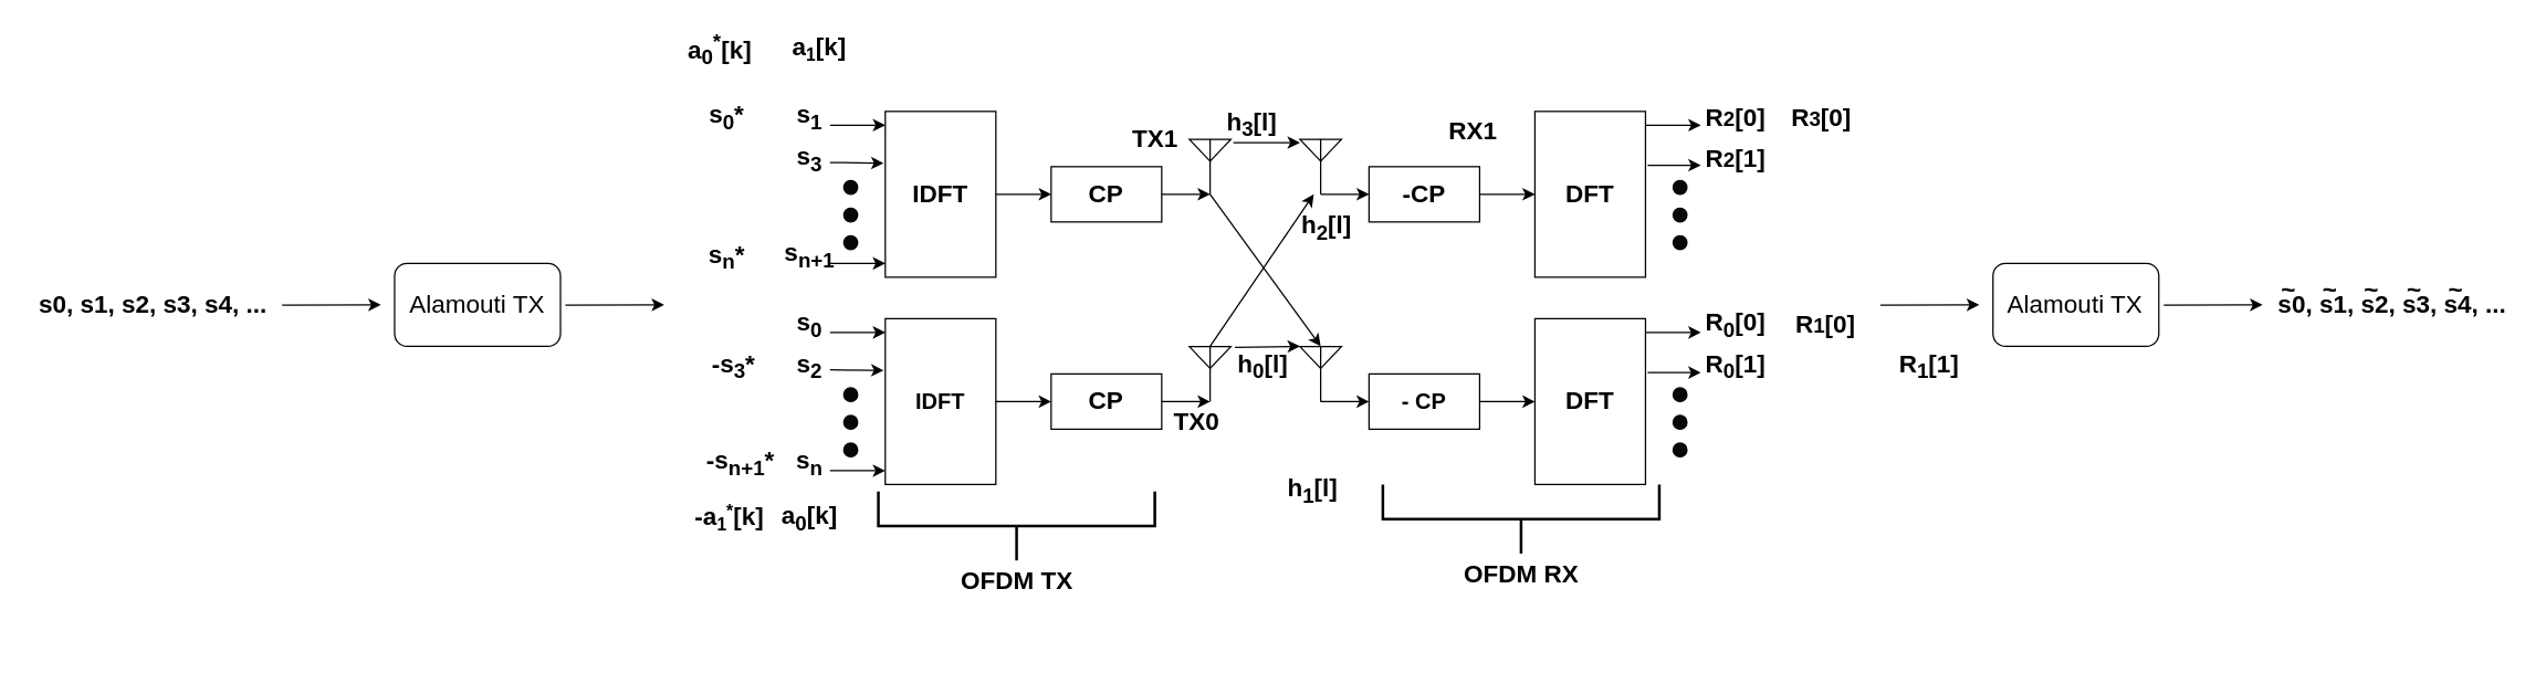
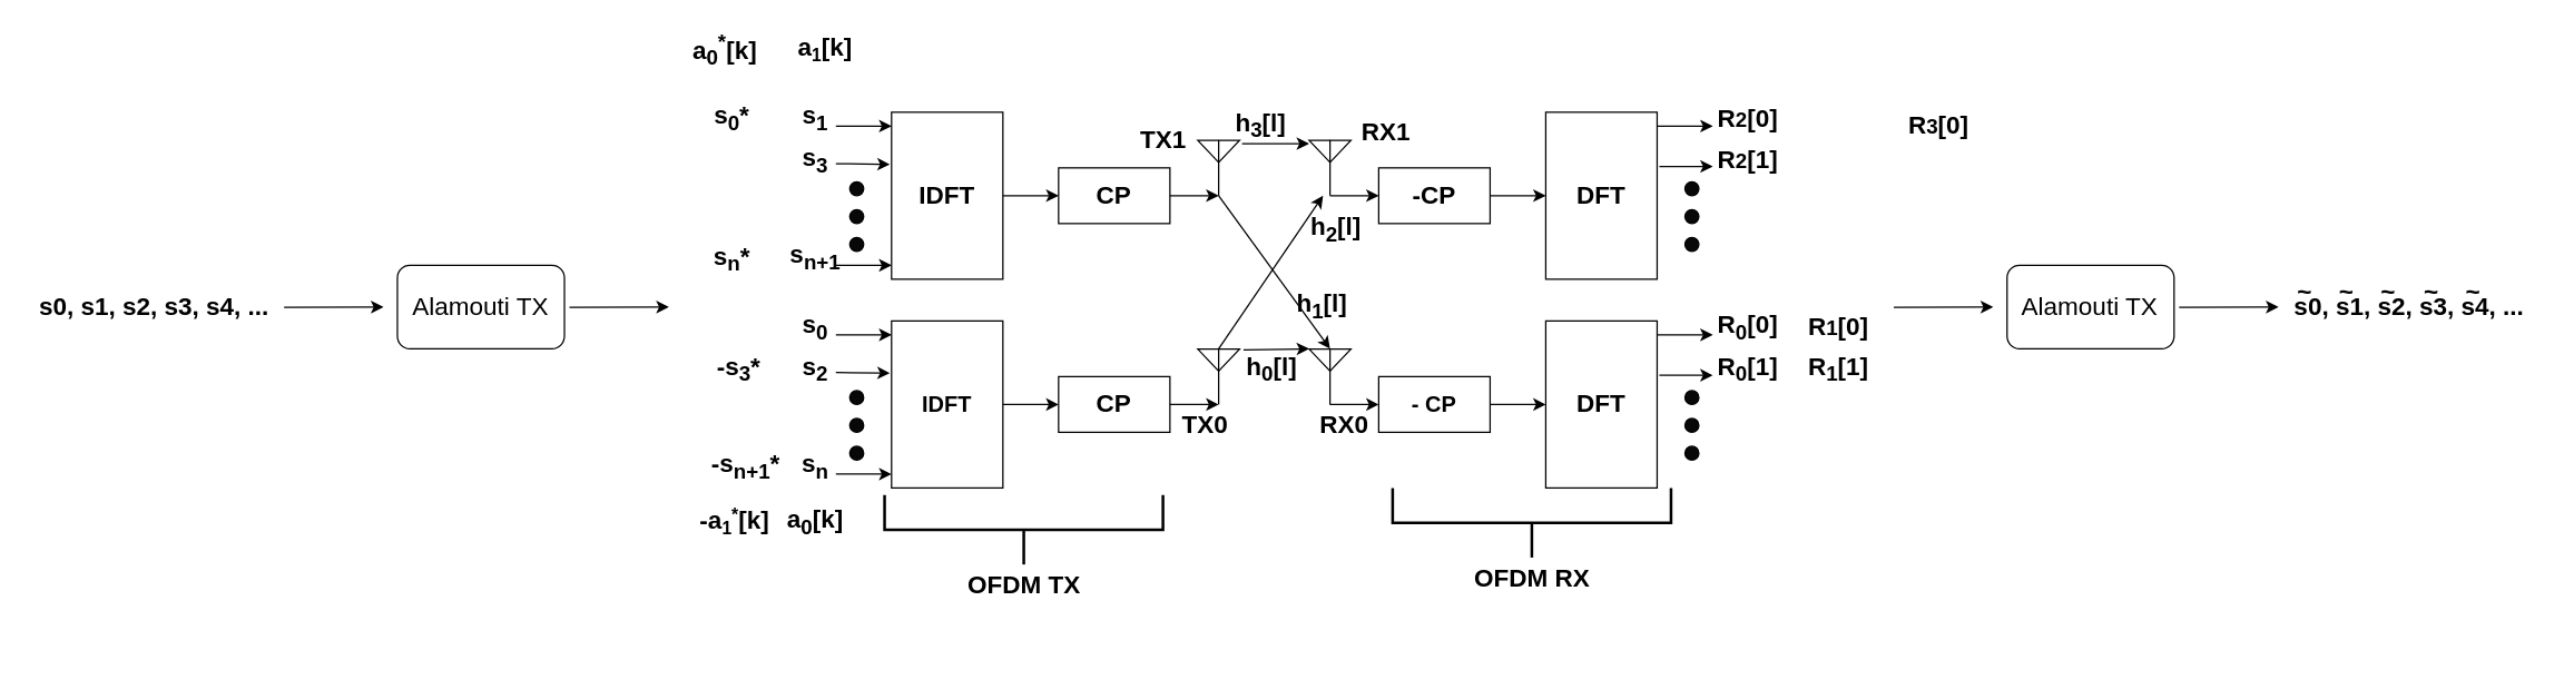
- <mxCell id="70" value="&lt;b&gt;&lt;span style=&quot;font-size: 18px&quot;&gt;R&lt;/span&gt;&lt;span style=&quot;font-size: 15px&quot;&gt;3&lt;/span&gt;&lt;span style=&quot;font-size: 18px&quot;&gt;[0]&lt;/span&gt;&lt;/b&gt;" style="text;html=1;align=center;verticalAlign=middle;resizable=0;points=[];autosize=1;" parent="1" vertex="1"><mxGeometry x="1287" y="75" width="60" height="20" as="geometry" /></mxCell>
+ <mxCell id="70" value="&lt;b&gt;&lt;span style=&quot;font-size: 18px&quot;&gt;R&lt;/span&gt;&lt;span style=&quot;font-size: 15px&quot;&gt;3&lt;/span&gt;&lt;span style=&quot;font-size: 18px&quot;&gt;[0]&lt;/span&gt;&lt;/b&gt;" style="text;html=1;align=center;verticalAlign=middle;resizable=0;points=[];autosize=1;" parent="1" vertex="1"><mxGeometry x="1362" y="80" width="60" height="20" as="geometry" /></mxCell>
- <mxCell id="68" value="&lt;span style=&quot;font-size: 18px&quot;&gt;&lt;b&gt;RX1&lt;/b&gt;&lt;/span&gt;" style="text;html=1;align=center;verticalAlign=middle;resizable=0;points=[];autosize=1;" parent="1" vertex="1"><mxGeometry x="1040" y="85" width="50" height="20" as="geometry" /></mxCell>
+ <mxCell id="68" value="&lt;span style=&quot;font-size: 18px&quot;&gt;&lt;b&gt;RX1&lt;/b&gt;&lt;/span&gt;" style="text;html=1;align=center;verticalAlign=middle;resizable=0;points=[];autosize=1;" parent="1" vertex="1"><mxGeometry x="970" y="85" width="50" height="20" as="geometry" /></mxCell>
- <mxCell id="72" value="&lt;b&gt;&lt;font&gt;&lt;span style=&quot;font-size: 18px&quot;&gt;R&lt;sub&gt;1&lt;/sub&gt;&lt;/span&gt;&lt;span style=&quot;font-size: 18px&quot;&gt;[1]&lt;/span&gt;&lt;/font&gt;&lt;/b&gt;" style="text;html=1;align=center;verticalAlign=middle;resizable=0;points=[];autosize=1;" parent="1" vertex="1"><mxGeometry x="1365" y="250" width="60" height="30" as="geometry" /></mxCell>
+ <mxCell id="72" value="&lt;b&gt;&lt;font&gt;&lt;span style=&quot;font-size: 18px&quot;&gt;R&lt;sub&gt;1&lt;/sub&gt;&lt;/span&gt;&lt;span style=&quot;font-size: 18px&quot;&gt;[1]&lt;/span&gt;&lt;/font&gt;&lt;/b&gt;" style="text;html=1;align=center;verticalAlign=middle;resizable=0;points=[];autosize=1;" parent="1" vertex="1"><mxGeometry x="1290" y="250" width="60" height="30" as="geometry" /></mxCell>
+ <mxCell id="69" value="&lt;span style=&quot;font-size: 18px&quot;&gt;&lt;b&gt;RX0&lt;/b&gt;&lt;/span&gt;" style="text;html=1;align=center;verticalAlign=middle;resizable=0;points=[];autosize=1;" parent="1" vertex="1"><mxGeometry x="940" y="295" width="50" height="20" as="geometry" /></mxCell>
- <mxCell id="65" value="&lt;font style=&quot;font-size: 18px&quot;&gt;&lt;b&gt;h&lt;sub&gt;1&lt;/sub&gt;[l]&lt;/b&gt;&lt;/font&gt;" style="text;html=1;align=center;verticalAlign=middle;resizable=0;points=[];autosize=1;" parent="1" vertex="1"><mxGeometry x="924" y="340" width="50" height="30" as="geometry" /></mxCell>
+ <mxCell id="65" value="&lt;font style=&quot;font-size: 18px&quot;&gt;&lt;b&gt;h&lt;sub&gt;1&lt;/sub&gt;[l]&lt;/b&gt;&lt;/font&gt;" style="text;html=1;align=center;verticalAlign=middle;resizable=0;points=[];autosize=1;" parent="1" vertex="1"><mxGeometry x="924" y="205" width="50" height="30" as="geometry" /></mxCell>
